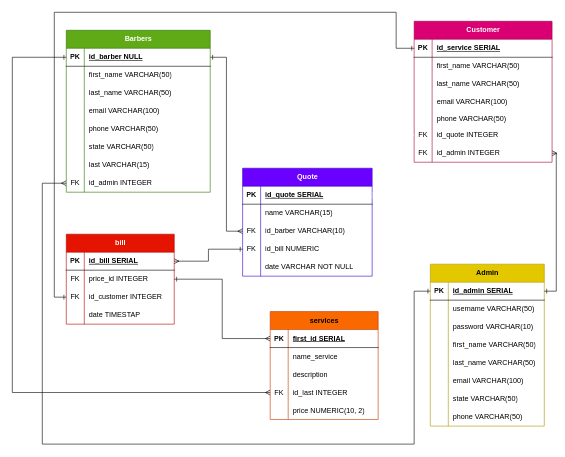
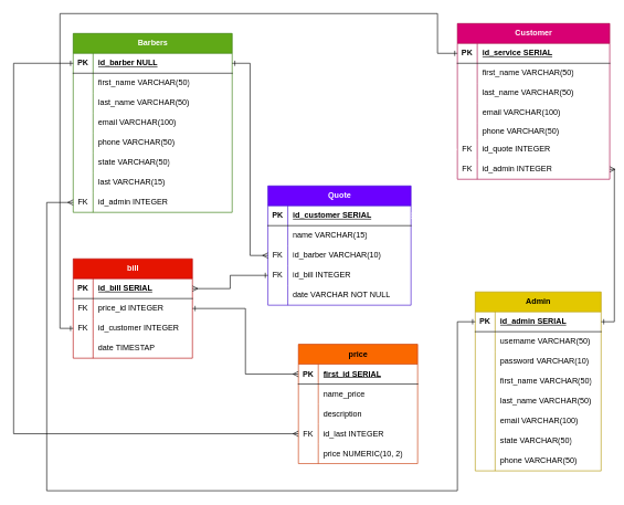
- <mxCell id="30" value="id_quote SERIAL" style="shape=partialRectangle;connectable=0;fillColor=none;top=0;left=0;bottom=0;right=0;align=left;spacingLeft=6;fontStyle=5;overflow=hidden;whiteSpace=wrap;html=1;" parent="28" vertex="1"><mxGeometry x="30" width="186" height="30" as="geometry"><mxRectangle width="186" height="30" as="alternateBounds" /></mxGeometry></mxCell>
+ <mxCell id="30" value="id_customer SERIAL" style="shape=partialRectangle;connectable=0;fillColor=none;top=0;left=0;bottom=0;right=0;align=left;spacingLeft=6;fontStyle=5;overflow=hidden;whiteSpace=wrap;html=1;" parent="28" vertex="1"><mxGeometry x="30" width="186" height="30" as="geometry"><mxRectangle width="186" height="30" as="alternateBounds" /></mxGeometry></mxCell>
- <mxCell id="39" value="id_bill NUMERIC" style="shape=partialRectangle;connectable=0;fillColor=none;top=0;left=0;bottom=0;right=0;align=left;spacingLeft=6;overflow=hidden;whiteSpace=wrap;html=1;" parent="37" vertex="1"><mxGeometry x="30" width="186" height="30" as="geometry"><mxRectangle width="186" height="30" as="alternateBounds" /></mxGeometry></mxCell>
+ <mxCell id="39" value="id_bill INTEGER" style="shape=partialRectangle;connectable=0;fillColor=none;top=0;left=0;bottom=0;right=0;align=left;spacingLeft=6;overflow=hidden;whiteSpace=wrap;html=1;" parent="37" vertex="1"><mxGeometry x="30" width="186" height="30" as="geometry"><mxRectangle width="186" height="30" as="alternateBounds" /></mxGeometry></mxCell>
- <mxCell id="107" value="services" style="shape=table;startSize=30;container=1;collapsible=1;childLayout=tableLayout;fixedRows=1;rowLines=0;fontStyle=1;align=center;resizeLast=1;html=1;fillColor=#fa6800;fontColor=#000000;strokeColor=#C73500;" vertex="1" parent="1"><mxGeometry x="450" y="519" width="180" height="180" as="geometry" /></mxCell>
+ <mxCell id="107" value="price" style="shape=table;startSize=30;container=1;collapsible=1;childLayout=tableLayout;fixedRows=1;rowLines=0;fontStyle=1;align=center;resizeLast=1;html=1;fillColor=#fa6800;fontColor=#000000;strokeColor=#C73500;" vertex="1" parent="1"><mxGeometry x="450" y="519" width="180" height="180" as="geometry" /></mxCell>
- <mxCell id="113" value="name_service" style="shape=partialRectangle;connectable=0;fillColor=none;top=0;left=0;bottom=0;right=0;align=left;spacingLeft=6;overflow=hidden;whiteSpace=wrap;html=1;" vertex="1" parent="111"><mxGeometry x="30" width="150" height="30" as="geometry"><mxRectangle width="150" height="30" as="alternateBounds" /></mxGeometry></mxCell>
+ <mxCell id="113" value="name_price" style="shape=partialRectangle;connectable=0;fillColor=none;top=0;left=0;bottom=0;right=0;align=left;spacingLeft=6;overflow=hidden;whiteSpace=wrap;html=1;" vertex="1" parent="111"><mxGeometry x="30" width="150" height="30" as="geometry"><mxRectangle width="150" height="30" as="alternateBounds" /></mxGeometry></mxCell>
